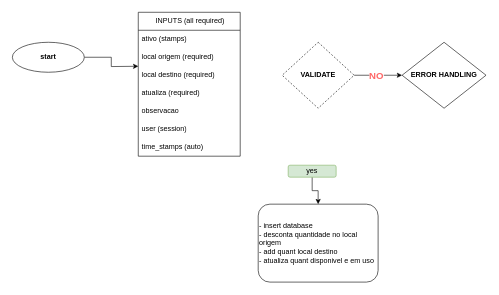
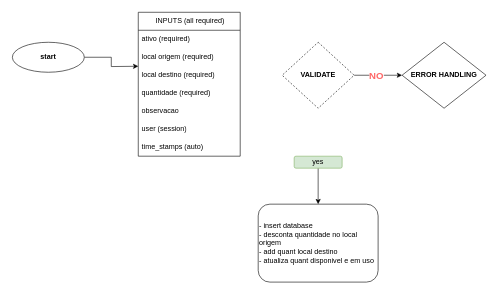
- <mxCell id="5" value="ativo&amp;nbsp;(stamps)" style="text;strokeColor=none;fillColor=none;align=left;verticalAlign=middle;spacingLeft=4;spacingRight=4;overflow=hidden;points=[[0,0.5],[1,0.5]];portConstraint=eastwest;rotatable=0;whiteSpace=wrap;html=1;" parent="4" vertex="1"><mxGeometry y="30" width="170" height="30" as="geometry" /></mxCell>
+ <mxCell id="5" value="ativo&amp;nbsp;(required)" style="text;strokeColor=none;fillColor=none;align=left;verticalAlign=middle;spacingLeft=4;spacingRight=4;overflow=hidden;points=[[0,0.5],[1,0.5]];portConstraint=eastwest;rotatable=0;whiteSpace=wrap;html=1;" parent="4" vertex="1"><mxGeometry y="30" width="170" height="30" as="geometry" /></mxCell>
- <mxCell id="8" value="atualiza (required)" style="text;strokeColor=none;fillColor=none;align=left;verticalAlign=middle;spacingLeft=4;spacingRight=4;overflow=hidden;points=[[0,0.5],[1,0.5]];portConstraint=eastwest;rotatable=0;whiteSpace=wrap;html=1;" parent="4" vertex="1"><mxGeometry y="120" width="170" height="30" as="geometry" /></mxCell>
+ <mxCell id="8" value="quantidade (required)" style="text;strokeColor=none;fillColor=none;align=left;verticalAlign=middle;spacingLeft=4;spacingRight=4;overflow=hidden;points=[[0,0.5],[1,0.5]];portConstraint=eastwest;rotatable=0;whiteSpace=wrap;html=1;" parent="4" vertex="1"><mxGeometry y="120" width="170" height="30" as="geometry" /></mxCell>
- <mxCell id="17" value="yes" style="rounded=1;whiteSpace=wrap;html=1;fillColor=#d5e8d4;strokeColor=#82b366;" parent="1" vertex="1"><mxGeometry x="480" y="275" width="80" height="20" as="geometry" /></mxCell>
+ <mxCell id="17" value="yes" style="rounded=1;whiteSpace=wrap;html=1;fillColor=#d5e8d4;strokeColor=#82b366;" parent="1" vertex="1"><mxGeometry x="490" y="260" width="80" height="20" as="geometry" /></mxCell>
